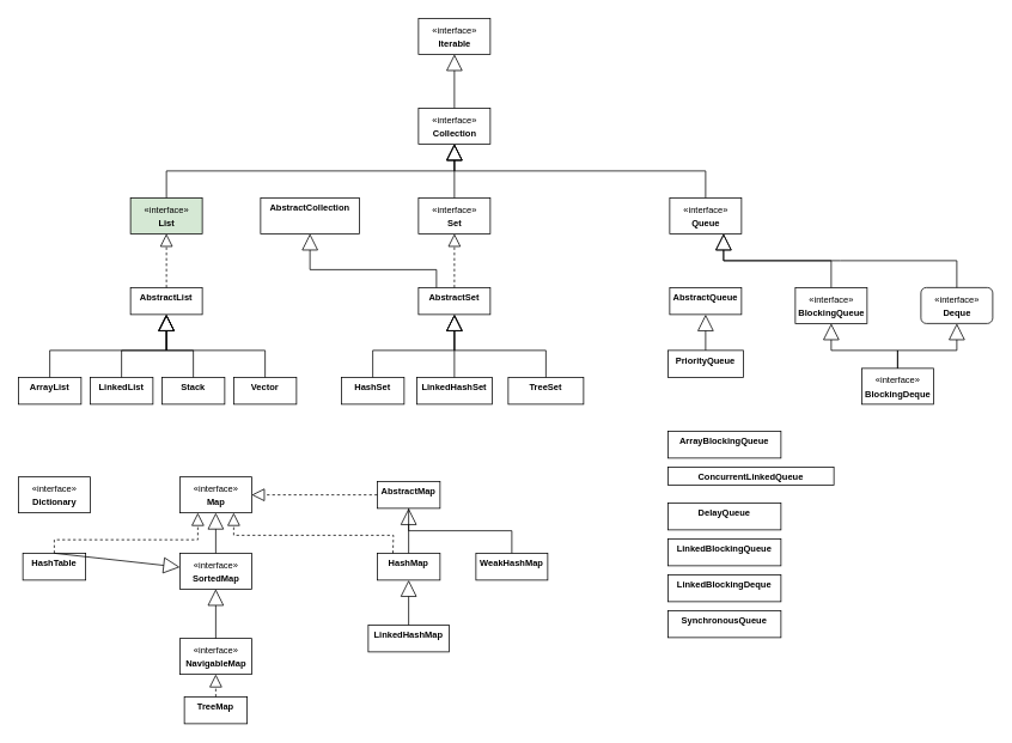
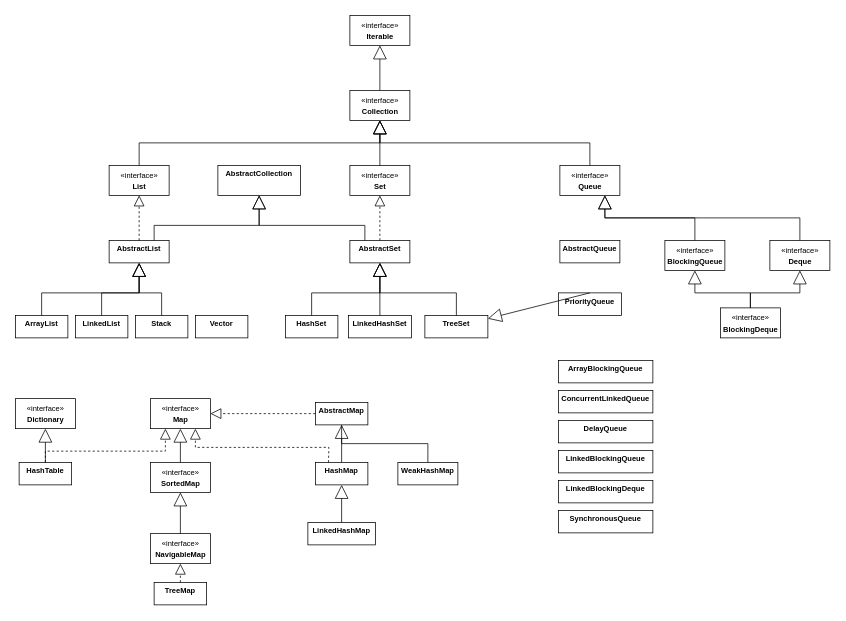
- <mxCell id="4" value="&lt;font style=&quot;font-size: 10px;&quot;&gt;«interface»&lt;br&gt;&lt;b&gt;List&lt;/b&gt;&lt;/font&gt;" style="html=1;fillColor=#d5e8d4;" parent="1" vertex="1"><mxGeometry x="145" y="220" width="80" height="40" as="geometry" /></mxCell>
+ <mxCell id="4" value="&lt;font style=&quot;font-size: 10px;&quot;&gt;«interface»&lt;br&gt;&lt;b&gt;List&lt;/b&gt;&lt;/font&gt;" style="html=1;" parent="1" vertex="1"><mxGeometry x="145" y="220" width="80" height="40" as="geometry" /></mxCell>
+ <mxCell id="46" value="" style="endArrow=block;endSize=16;endFill=0;html=1;rounded=0;fontSize=10;exitX=0.75;exitY=0;exitDx=0;exitDy=0;entryX=0.5;entryY=1;entryDx=0;entryDy=0;" parent="1" source="6" target="5" edge="1"><mxGeometry width="160" relative="1" as="geometry"><mxPoint x="270" y="310" as="sourcePoint" /><mxPoint x="430" y="310" as="targetPoint" /><Array as="points"><mxPoint x="205" y="300" /><mxPoint x="345" y="300" /></Array></mxGeometry></mxCell>
- <mxCell id="13" value="&lt;font style=&quot;font-size: 10px;&quot;&gt;«interface»&lt;br&gt;&lt;/font&gt;&lt;span style=&quot;font-size: 10px;&quot;&gt;&lt;b&gt;Deque&lt;/b&gt;&lt;/span&gt;" style="html=1;rounded=1;" parent="1" vertex="1"><mxGeometry x="1026" y="320" width="80" height="40" as="geometry" /></mxCell>
+ <mxCell id="13" value="&lt;font style=&quot;font-size: 10px;&quot;&gt;«interface»&lt;br&gt;&lt;/font&gt;&lt;span style=&quot;font-size: 10px;&quot;&gt;&lt;b&gt;Deque&lt;/b&gt;&lt;/span&gt;" style="html=1;" parent="1" vertex="1"><mxGeometry x="1026" y="320" width="80" height="40" as="geometry" /></mxCell>
- <mxCell id="39" value="" style="endArrow=block;endSize=16;endFill=0;html=1;rounded=0;fontSize=10;entryX=0.5;entryY=1;entryDx=0;entryDy=0;exitX=0.5;exitY=0;exitDx=0;exitDy=0;" parent="1" source="38" target="12" edge="1"><mxGeometry width="160" relative="1" as="geometry"><mxPoint x="690" y="490" as="sourcePoint" /><mxPoint x="850" y="490" as="targetPoint" /></mxGeometry></mxCell>
+ <mxCell id="39" value="" style="endArrow=block;endSize=16;endFill=0;html=1;rounded=0;fontSize=10;exitX=0.5;exitY=0;exitDx=0;exitDy=0;" parent="1" source="38" target="28" edge="1"><mxGeometry width="160" relative="1" as="geometry"><mxPoint x="690" y="490" as="sourcePoint" /><mxPoint x="850" y="490" as="targetPoint" /></mxGeometry></mxCell>
- <mxCell id="25" value="" style="endArrow=block;endSize=16;endFill=0;html=1;rounded=0;entryX=0.5;entryY=1;entryDx=0;entryDy=0;exitX=0.5;exitY=0;exitDx=0;exitDy=0;" parent="1" source="21" target="6" edge="1"><mxGeometry width="160" relative="1" as="geometry"><mxPoint x="225" y="430" as="sourcePoint" /><mxPoint x="195" y="360" as="targetPoint" /><Array as="points"><mxPoint x="295" y="390" /><mxPoint x="185" y="390" /></Array></mxGeometry></mxCell>
- <mxCell id="41" value="&lt;p style=&quot;margin:0px;margin-top:4px;text-align:center;&quot;&gt;&lt;span style=&quot;font-size: 10px;&quot;&gt;&lt;b&gt;ConcurrentLinkedQueue&lt;/b&gt;&lt;/span&gt;&lt;/p&gt;" style="verticalAlign=top;align=left;overflow=fill;fontSize=12;fontFamily=Helvetica;html=1;" parent="1" vertex="1"><mxGeometry x="744" y="520" width="185" height="20" as="geometry" /></mxCell>
+ <mxCell id="41" value="&lt;p style=&quot;margin:0px;margin-top:4px;text-align:center;&quot;&gt;&lt;span style=&quot;font-size: 10px;&quot;&gt;&lt;b&gt;ConcurrentLinkedQueue&lt;/b&gt;&lt;/span&gt;&lt;/p&gt;" style="verticalAlign=top;align=left;overflow=fill;fontSize=12;fontFamily=Helvetica;html=1;" parent="1" vertex="1"><mxGeometry x="744" y="520" width="126" height="30" as="geometry" /></mxCell>
- <mxCell id="54" value="" style="endArrow=block;endSize=16;endFill=0;html=1;rounded=0;fontSize=10;exitX=0.5;exitY=0;exitDx=0;exitDy=0;" parent="1" source="50" target="57" edge="1"><mxGeometry width="160" relative="1" as="geometry"><mxPoint x="10" y="586" as="sourcePoint" /><mxPoint x="170" y="586" as="targetPoint" /></mxGeometry></mxCell>
+ <mxCell id="54" value="" style="endArrow=block;endSize=16;endFill=0;html=1;rounded=0;fontSize=10;entryX=0.5;entryY=1;entryDx=0;entryDy=0;exitX=0.5;exitY=0;exitDx=0;exitDy=0;" parent="1" source="50" target="53" edge="1"><mxGeometry width="160" relative="1" as="geometry"><mxPoint x="10" y="586" as="sourcePoint" /><mxPoint x="170" y="586" as="targetPoint" /></mxGeometry></mxCell>
